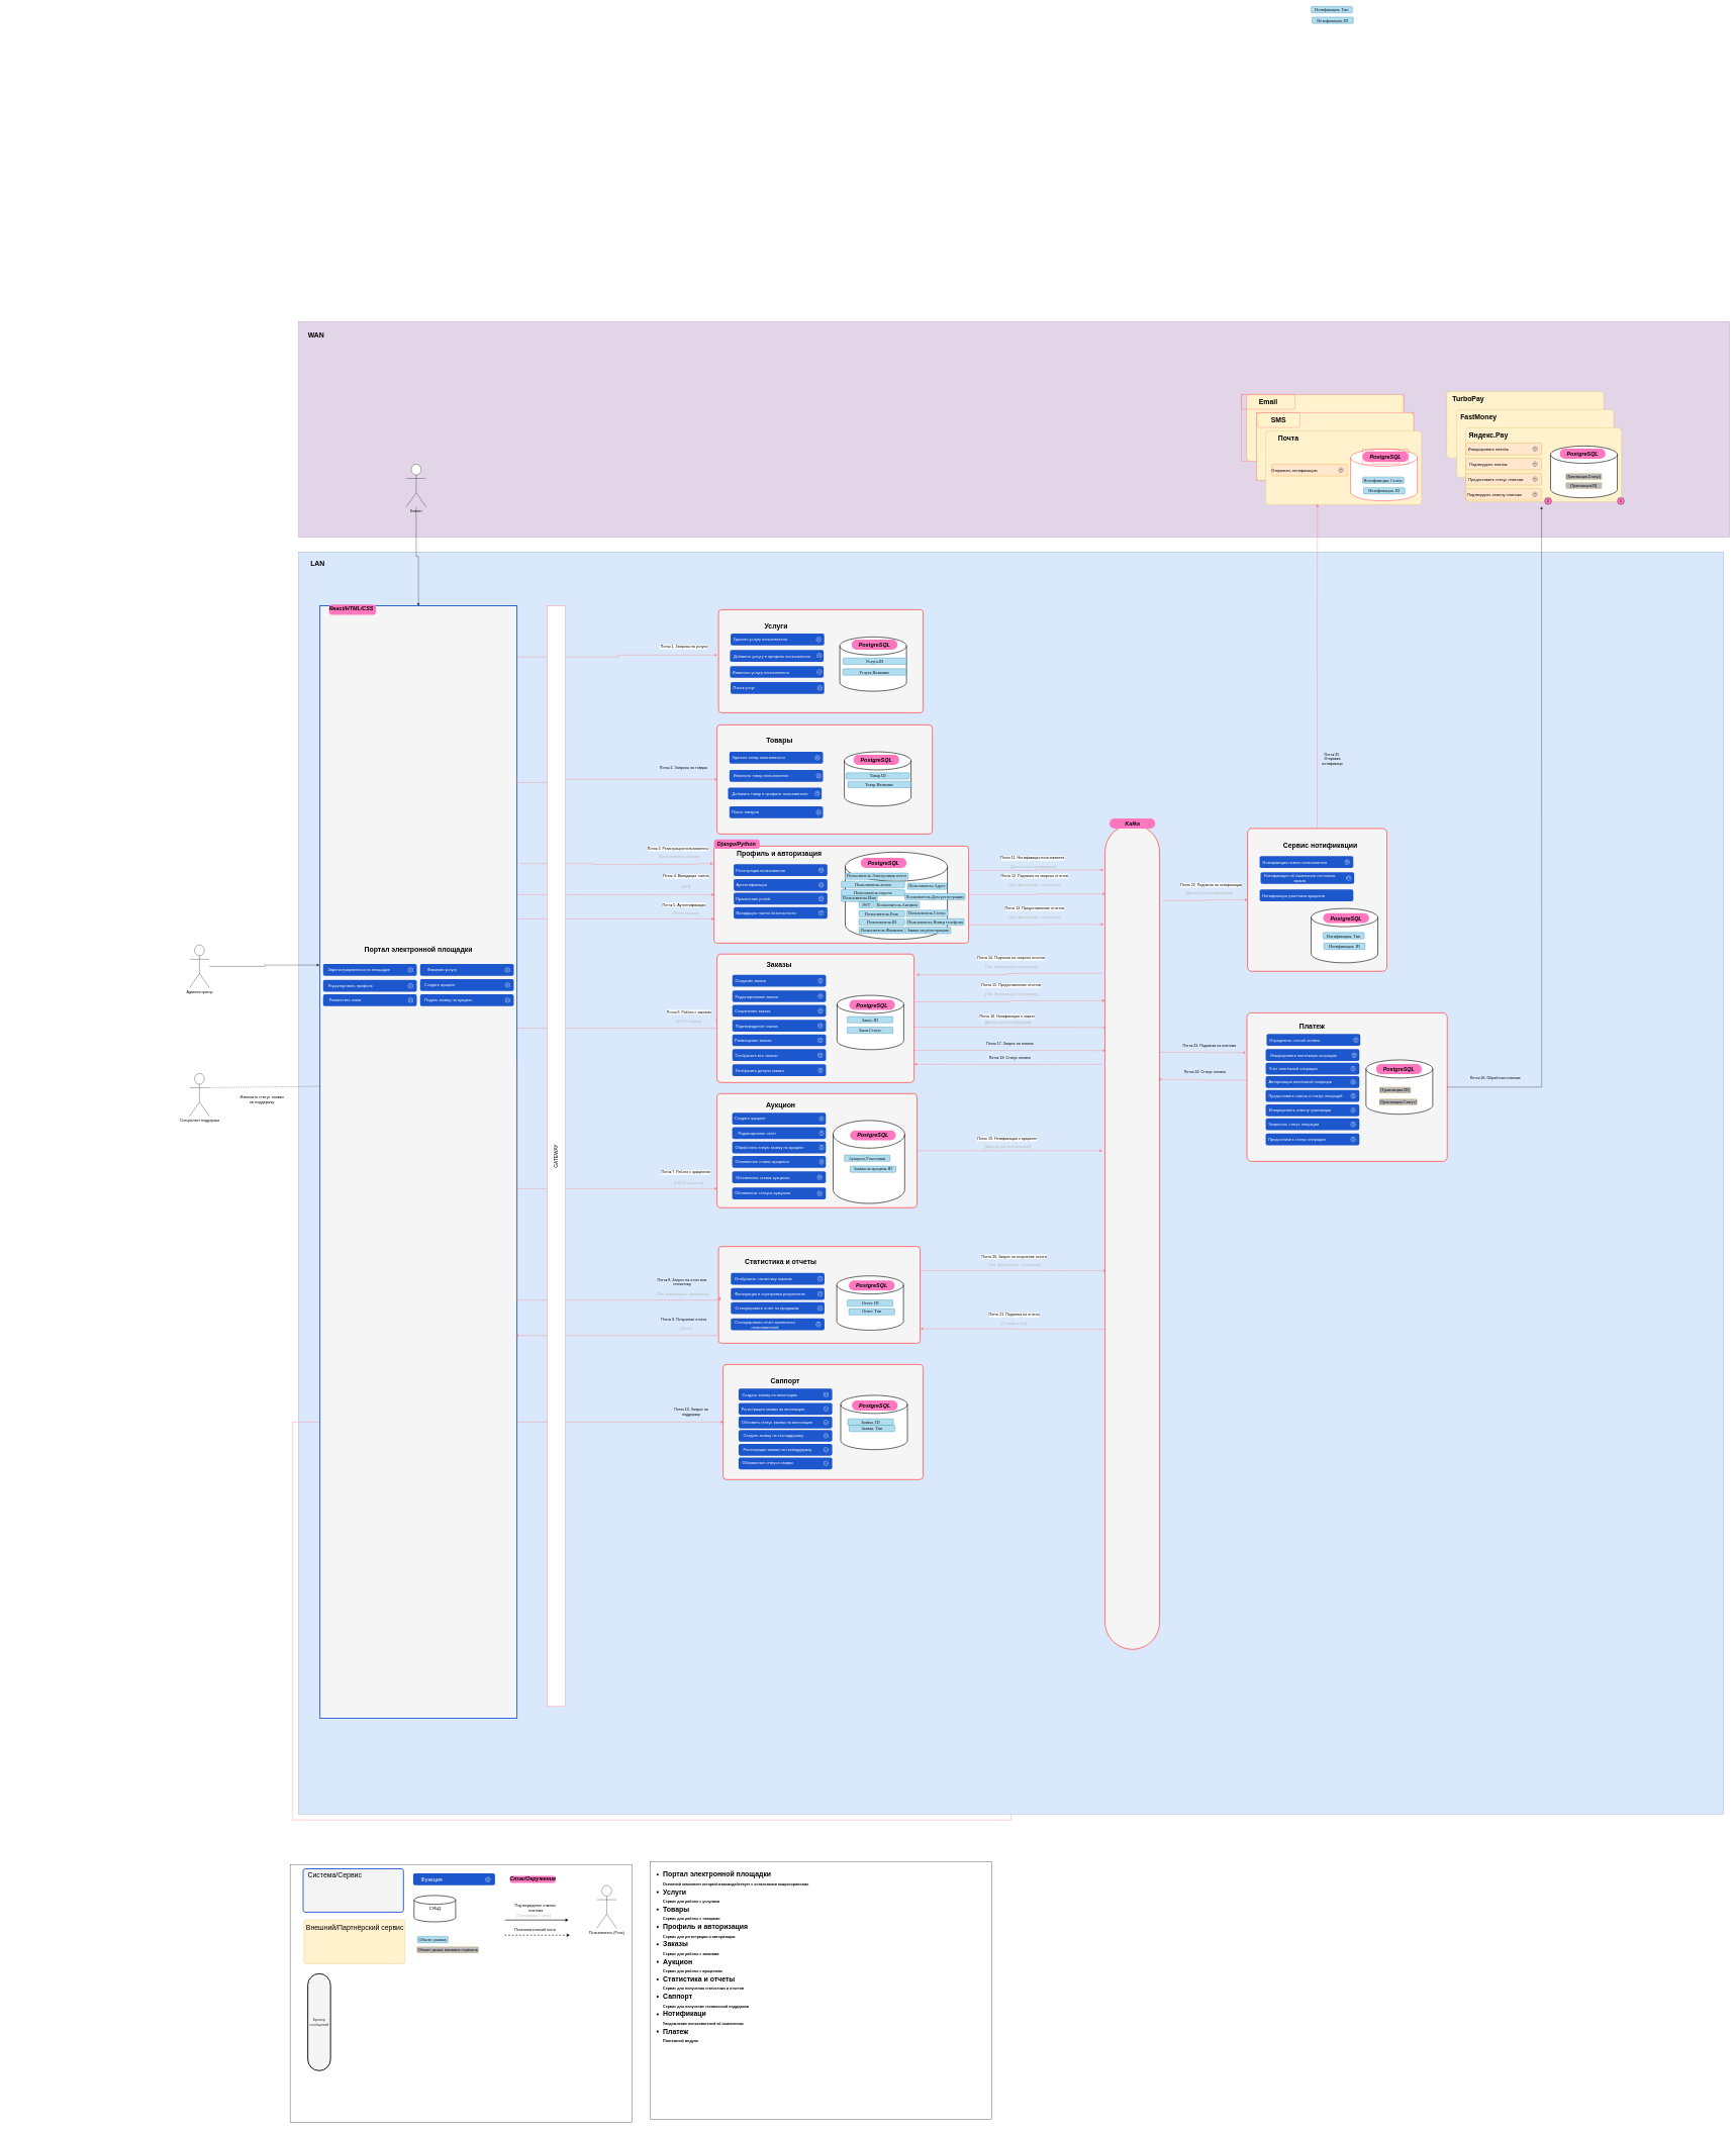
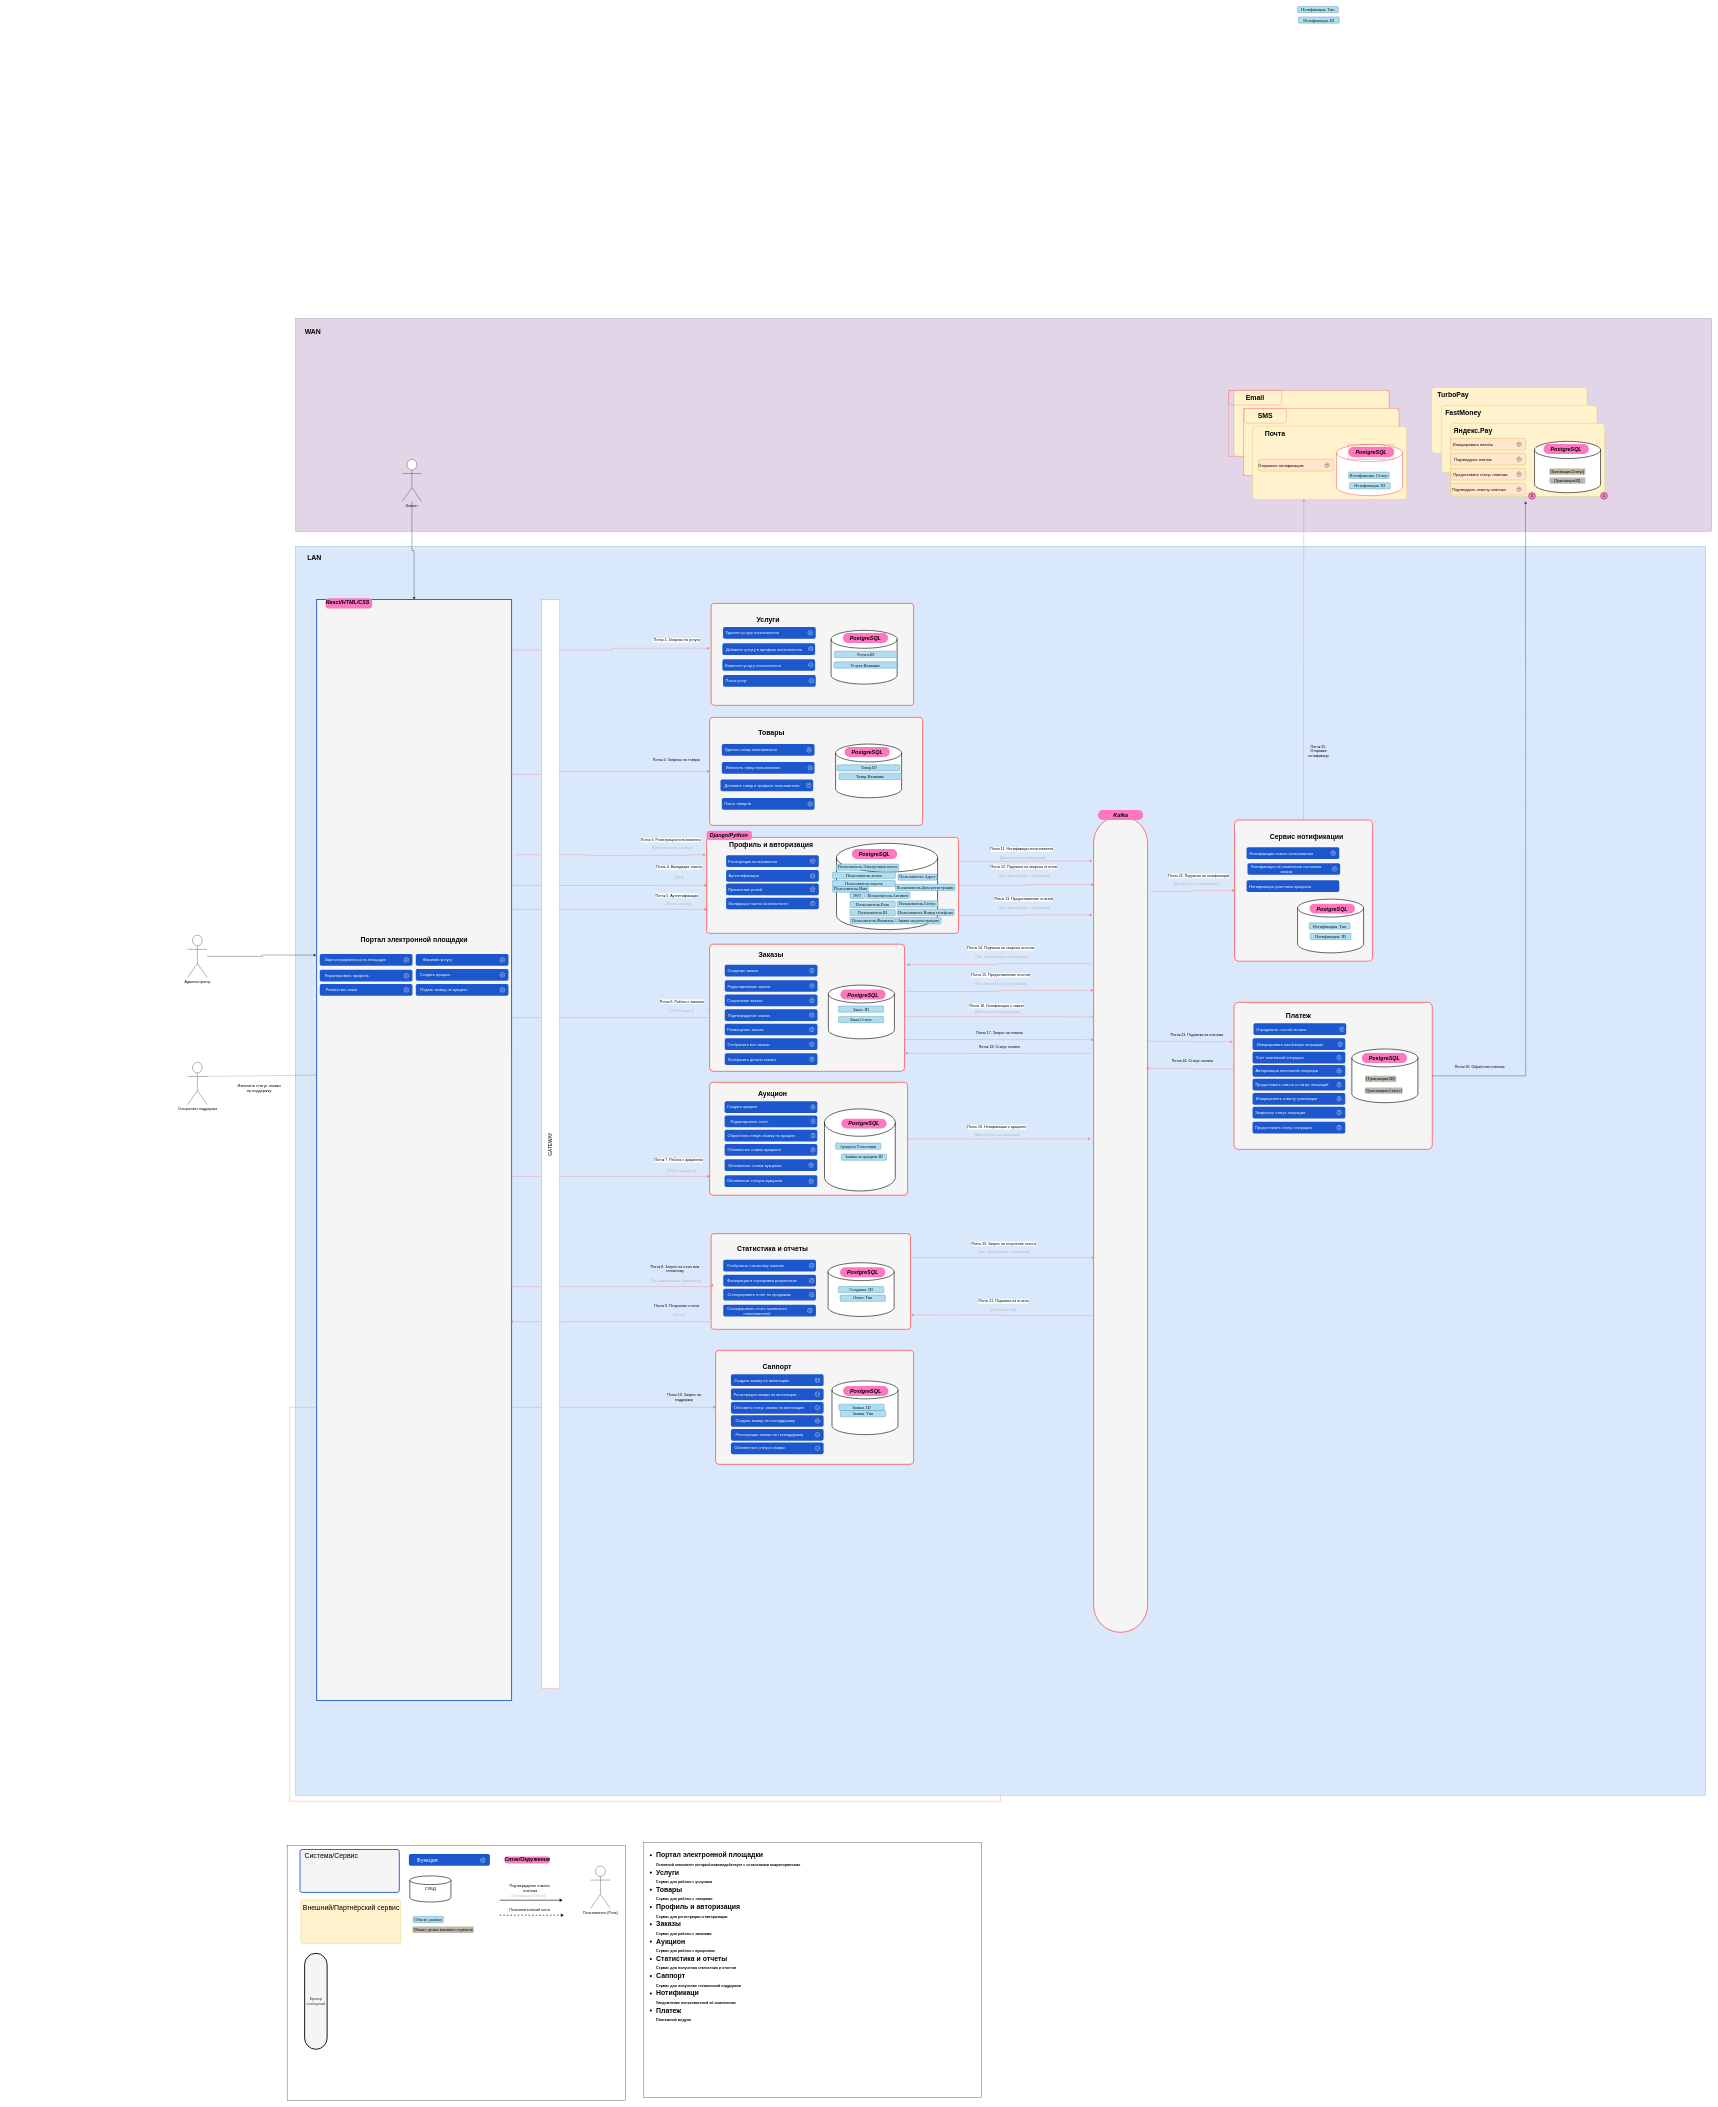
- <mxCell id="433" value="&lt;p style=&quot;margin: 0px 0px 0px 13px; text-indent: -13px; font-variant-numeric: normal; font-variant-east-asian: normal; font-variant-alternates: normal; font-kerning: auto; font-optical-sizing: auto; font-feature-settings: normal; font-variation-settings: normal; font-variant-position: normal; font-stretch: normal; font-size: 14px; line-height: normal; color: rgb(14, 14, 14); text-align: start;&quot; class=&quot;p1&quot;&gt;&lt;font face=&quot;Times New Roman&quot;&gt;Отчет. ID&lt;/font&gt;&lt;/p&gt;" style="rounded=1;whiteSpace=wrap;html=1;fillColor=#b1ddf0;strokeColor=#10739e;" vertex="1" parent="1"><mxGeometry x="2794.5" y="4287" width="151" height="21" as="geometry" /></mxCell>
+ <mxCell id="433" value="&lt;p style=&quot;margin: 0px 0px 0px 13px; text-indent: -13px; font-variant-numeric: normal; font-variant-east-asian: normal; font-variant-alternates: normal; font-kerning: auto; font-optical-sizing: auto; font-feature-settings: normal; font-variation-settings: normal; font-variant-position: normal; font-stretch: normal; font-size: 14px; line-height: normal; color: rgb(14, 14, 14); text-align: start;&quot; class=&quot;p1&quot;&gt;&lt;font face=&quot;Times New Roman&quot;&gt;Создание. ID&lt;/font&gt;&lt;/p&gt;" style="rounded=1;whiteSpace=wrap;html=1;fillColor=#b1ddf0;strokeColor=#10739e;" vertex="1" parent="1"><mxGeometry x="2794.5" y="4287" width="151" height="21" as="geometry" /></mxCell>
